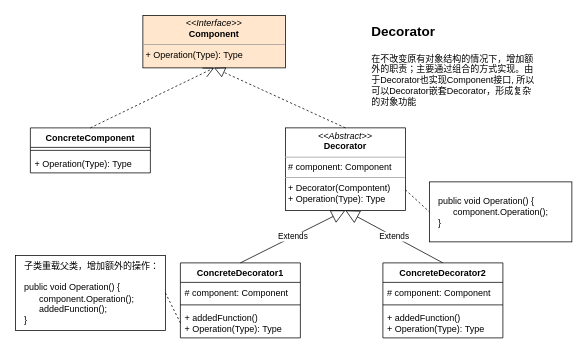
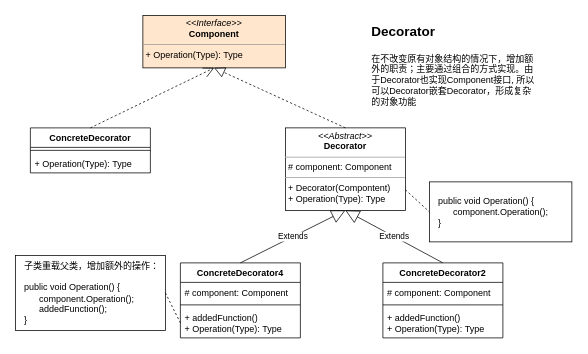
- <mxCell id="2" value="ConcreteComponent" style="swimlane;fontStyle=1;align=center;verticalAlign=top;childLayout=stackLayout;horizontal=1;startSize=26;horizontalStack=0;resizeParent=1;resizeParentMax=0;resizeLast=0;collapsible=1;marginBottom=0;" vertex="1" parent="1"><mxGeometry x="40" y="170" width="160" height="60" as="geometry" /></mxCell>
+ <mxCell id="2" value="ConcreteDecorator" style="swimlane;fontStyle=1;align=center;verticalAlign=top;childLayout=stackLayout;horizontal=1;startSize=26;horizontalStack=0;resizeParent=1;resizeParentMax=0;resizeLast=0;collapsible=1;marginBottom=0;" vertex="1" parent="1"><mxGeometry x="40" y="170" width="160" height="60" as="geometry" /></mxCell>
- <mxCell id="11" value="ConcreteDecorator1" style="swimlane;fontStyle=1;align=center;verticalAlign=top;childLayout=stackLayout;horizontal=1;startSize=26;horizontalStack=0;resizeParent=1;resizeParentMax=0;resizeLast=0;collapsible=1;marginBottom=0;" vertex="1" parent="1"><mxGeometry x="240" y="350" width="160" height="100" as="geometry" /></mxCell>
+ <mxCell id="11" value="ConcreteDecorator4" style="swimlane;fontStyle=1;align=center;verticalAlign=top;childLayout=stackLayout;horizontal=1;startSize=26;horizontalStack=0;resizeParent=1;resizeParentMax=0;resizeLast=0;collapsible=1;marginBottom=0;" vertex="1" parent="1"><mxGeometry x="240" y="350" width="160" height="100" as="geometry" /></mxCell>
